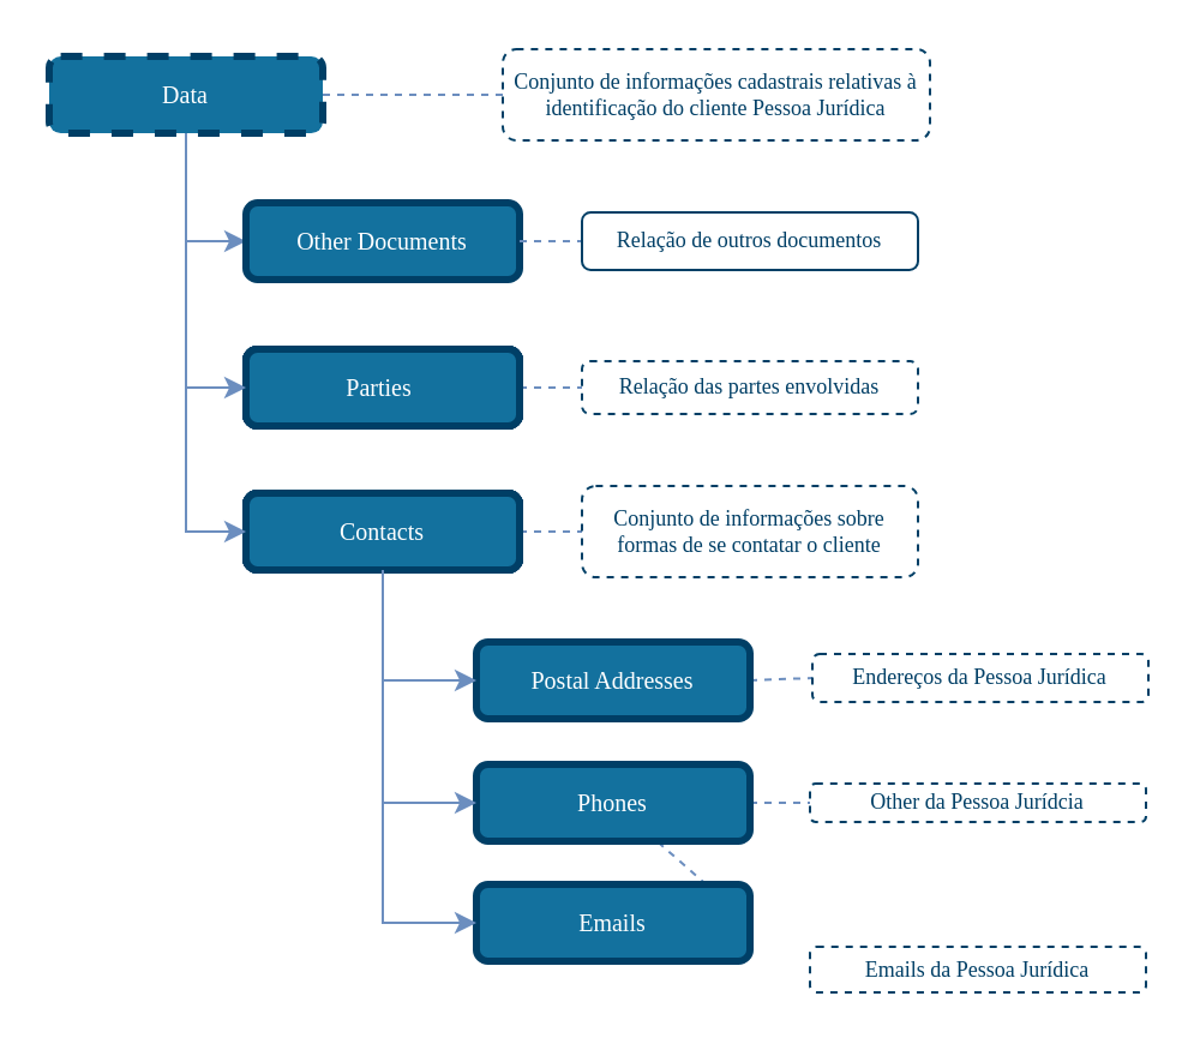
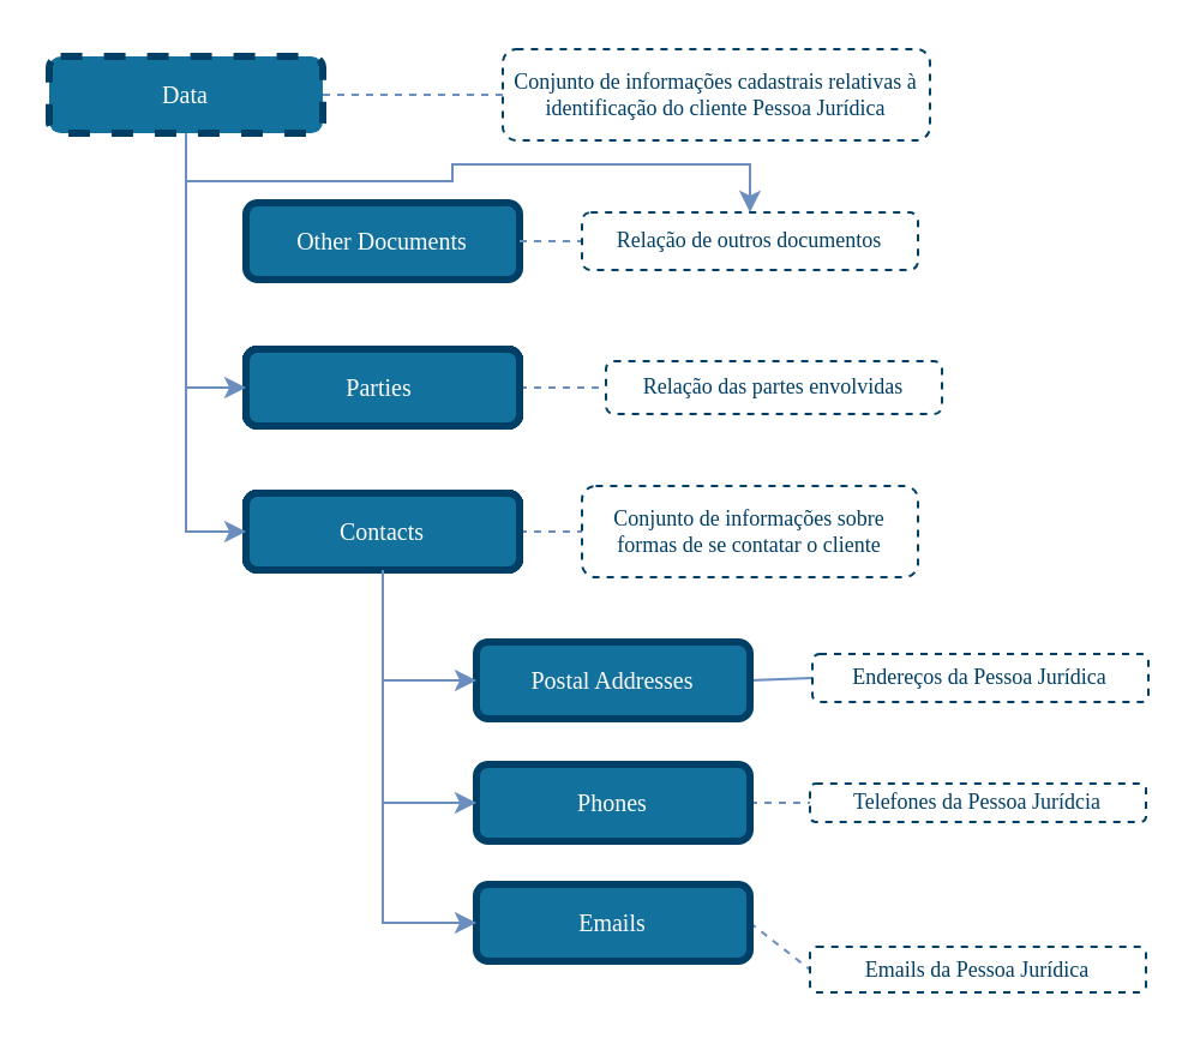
- <mxCell id="6" style="edgeStyle=orthogonalEdgeStyle;rounded=0;orthogonalLoop=1;jettySize=auto;html=1;entryX=0;entryY=0.5;entryDx=0;entryDy=0;shadow=0;strokeColor=#6c8ebf;fillColor=#dae8fc;endFill=1;endSize=6;comic=0;exitX=0.5;exitY=1;exitDx=0;exitDy=0;" parent="1" source="5" target="12" edge="1"><mxGeometry relative="1" as="geometry"><mxPoint x="77" y="119" as="sourcePoint" /></mxGeometry></mxCell>
+ <mxCell id="6" style="edgeStyle=orthogonalEdgeStyle;rounded=0;orthogonalLoop=1;jettySize=auto;html=1;shadow=0;strokeColor=#6c8ebf;fillColor=#dae8fc;endFill=1;endSize=6;comic=0;exitX=0.5;exitY=1;exitDx=0;exitDy=0;" parent="1" source="5" target="14" edge="1"><mxGeometry relative="1" as="geometry"><mxPoint x="77" y="119" as="sourcePoint" /></mxGeometry></mxCell>
- <mxCell id="14" value="Relação de outros documentos" style="rounded=1;whiteSpace=wrap;html=1;shadow=0;comic=0;strokeColor=#003F66;strokeWidth=1;fillColor=#ffffff;gradientColor=#ffffff;fontFamily=Verdana;fontSize=9;fontColor=#003F66;dashed=0;spacingLeft=5;spacing=0;spacingRight=5;spacingBottom=5;spacingTop=5;align=center;verticalAlign=middle;" parent="1" vertex="1"><mxGeometry x="242" y="88" width="140" height="24" as="geometry" /></mxCell>
+ <mxCell id="14" value="Relação de outros documentos" style="rounded=1;whiteSpace=wrap;html=1;shadow=0;comic=0;strokeColor=#003F66;strokeWidth=1;fillColor=#ffffff;gradientColor=#ffffff;fontFamily=Verdana;fontSize=9;fontColor=#003F66;dashed=1;spacingLeft=5;spacing=0;spacingRight=5;spacingBottom=5;spacingTop=5;align=center;verticalAlign=middle;" parent="1" vertex="1"><mxGeometry x="242" y="88" width="140" height="24" as="geometry" /></mxCell>
- <mxCell id="10" value="Relação das partes envolvidas" style="rounded=1;whiteSpace=wrap;html=1;shadow=0;comic=0;strokeColor=#003F66;strokeWidth=1;fillColor=#ffffff;fontFamily=Verdana;fontSize=9;fontColor=#003F66;dashed=1;spacingLeft=5;spacing=0;spacingRight=5;spacingBottom=5;spacingTop=5;align=center;verticalAlign=middle;gradientColor=#ffffff;" parent="1" vertex="1"><mxGeometry x="242" y="150" width="140" height="22" as="geometry" /></mxCell>
+ <mxCell id="10" value="Relação das partes envolvidas" style="rounded=1;whiteSpace=wrap;html=1;shadow=0;comic=0;strokeColor=#003F66;strokeWidth=1;fillColor=#ffffff;fontFamily=Verdana;fontSize=9;fontColor=#003F66;dashed=1;spacingLeft=5;spacing=0;spacingRight=5;spacingBottom=5;spacingTop=5;align=center;verticalAlign=middle;gradientColor=#ffffff;" parent="1" vertex="1"><mxGeometry x="252" y="150" width="140" height="22" as="geometry" /></mxCell>
- <mxCell id="15" style="edgeStyle=none;rounded=1;orthogonalLoop=1;jettySize=auto;html=1;entryX=0;entryY=0.5;entryDx=0;entryDy=0;dashed=1;endArrow=none;endFill=0;endSize=6;strokeColor=#6C8EBF;exitX=1;exitY=0.5;exitDx=0;exitDy=0;" parent="1" source="18" target="21" edge="1"><mxGeometry relative="1" as="geometry"><mxPoint x="486" y="308" as="sourcePoint" /><mxPoint x="516" y="187" as="targetPoint" /></mxGeometry></mxCell>
+ <mxCell id="15" style="edgeStyle=none;rounded=1;orthogonalLoop=1;jettySize=auto;html=1;entryX=0;entryY=0.5;entryDx=0;entryDy=0;dashed=0;endArrow=none;endFill=0;endSize=6;strokeColor=#6C8EBF;exitX=1;exitY=0.5;exitDx=0;exitDy=0;" parent="1" source="18" target="21" edge="1"><mxGeometry relative="1" as="geometry"><mxPoint x="486" y="308" as="sourcePoint" /><mxPoint x="516" y="187" as="targetPoint" /></mxGeometry></mxCell>
- <mxCell id="22" value="Other da Pessoa Jurídcia" style="rounded=1;whiteSpace=wrap;html=1;shadow=0;comic=0;strokeColor=#003F66;strokeWidth=1;fillColor=#ffffff;fontFamily=Verdana;fontSize=9;fontColor=#003F66;dashed=1;spacingLeft=5;spacing=0;spacingRight=5;spacingBottom=5;spacingTop=5;align=center;verticalAlign=middle;gradientColor=#ffffff;" parent="1" vertex="1"><mxGeometry x="337" y="326" width="140" height="16" as="geometry" /></mxCell>
+ <mxCell id="22" value="Telefones da Pessoa Jurídcia" style="rounded=1;whiteSpace=wrap;html=1;shadow=0;comic=0;strokeColor=#003F66;strokeWidth=1;fillColor=#ffffff;fontFamily=Verdana;fontSize=9;fontColor=#003F66;dashed=1;spacingLeft=5;spacing=0;spacingRight=5;spacingBottom=5;spacingTop=5;align=center;verticalAlign=middle;gradientColor=#ffffff;" parent="1" vertex="1"><mxGeometry x="337" y="326" width="140" height="16" as="geometry" /></mxCell>
- <mxCell id="17" style="edgeStyle=none;rounded=1;orthogonalLoop=1;jettySize=auto;html=1;exitX=1;exitY=0.5;exitDx=0;exitDy=0;dashed=1;endArrow=none;endFill=0;endSize=6;strokeColor=#6C8EBF;" parent="1" source="20" target="19" edge="1"><mxGeometry relative="1" as="geometry"><mxPoint x="440" y="403" as="sourcePoint" /><mxPoint x="516" y="296" as="targetPoint" /></mxGeometry></mxCell>
+ <mxCell id="17" style="edgeStyle=none;rounded=1;orthogonalLoop=1;jettySize=auto;html=1;exitX=1;exitY=0.5;exitDx=0;exitDy=0;entryX=0;entryY=0.5;entryDx=0;entryDy=0;dashed=1;endArrow=none;endFill=0;endSize=6;strokeColor=#6C8EBF;" parent="1" source="20" target="23" edge="1"><mxGeometry relative="1" as="geometry"><mxPoint x="440" y="403" as="sourcePoint" /><mxPoint x="516" y="296" as="targetPoint" /></mxGeometry></mxCell>
